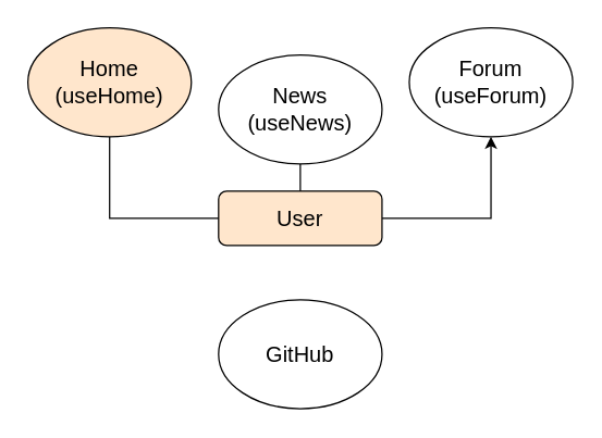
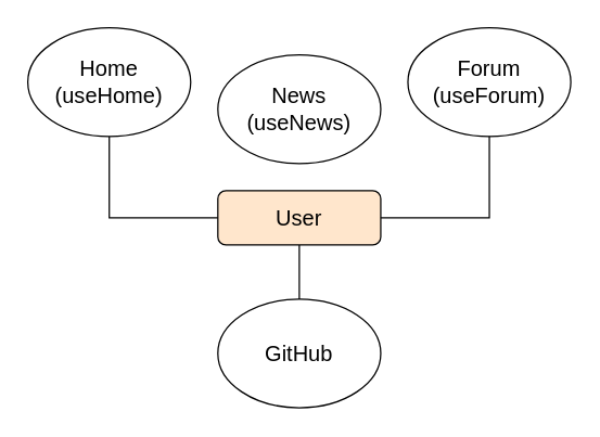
- <mxCell id="4" value="Home&lt;br&gt;(useHome)" style="ellipse;whiteSpace=wrap;html=1;fontSize=16;fillColor=#ffe6cc;" vertex="1" parent="1"><mxGeometry x="20" y="20" width="120" height="80" as="geometry" /></mxCell>
+ <mxCell id="4" value="Home&lt;br&gt;(useHome)" style="ellipse;whiteSpace=wrap;html=1;fontSize=16;" vertex="1" parent="1"><mxGeometry x="20" y="20" width="120" height="80" as="geometry" /></mxCell>
- <mxCell id="8" value="" style="endArrow=classic;html=1;rounded=0;fontSize=16;exitX=1;exitY=0.5;exitDx=0;exitDy=0;entryX=0.5;entryY=1;entryDx=0;entryDy=0;" edge="1" parent="1" source="2" target="7"><mxGeometry width="50" height="50" relative="1" as="geometry"><mxPoint x="190" y="150" as="sourcePoint" /><mxPoint x="240" y="100" as="targetPoint" /><Array as="points"><mxPoint x="360" y="160" /></Array></mxGeometry></mxCell>
+ <mxCell id="8" value="" style="endArrow=none;html=1;rounded=0;fontSize=16;exitX=1;exitY=0.5;exitDx=0;exitDy=0;entryX=0.5;entryY=1;entryDx=0;entryDy=0;" edge="1" parent="1" source="2" target="7"><mxGeometry width="50" height="50" relative="1" as="geometry"><mxPoint x="190" y="150" as="sourcePoint" /><mxPoint x="240" y="100" as="targetPoint" /><Array as="points"><mxPoint x="360" y="160" /></Array></mxGeometry></mxCell>
- <mxCell id="5" value="" style="endArrow=none;html=1;rounded=0;fontSize=16;exitX=0.5;exitY=0;exitDx=0;exitDy=0;entryX=0.5;entryY=1;entryDx=0;entryDy=0;" edge="1" parent="1" source="2" target="6"><mxGeometry width="50" height="50" relative="1" as="geometry"><mxPoint x="190" y="160" as="sourcePoint" /><mxPoint x="220" y="100" as="targetPoint" /></mxGeometry></mxCell>
+ <mxCell id="9" value="" style="endArrow=none;html=1;rounded=0;fontSize=16;exitX=0.5;exitY=1;exitDx=0;exitDy=0;" edge="1" parent="1" source="2" target="10"><mxGeometry width="50" height="50" relative="1" as="geometry"><mxPoint x="190" y="140" as="sourcePoint" /><mxPoint x="240" y="90" as="targetPoint" /></mxGeometry></mxCell>
